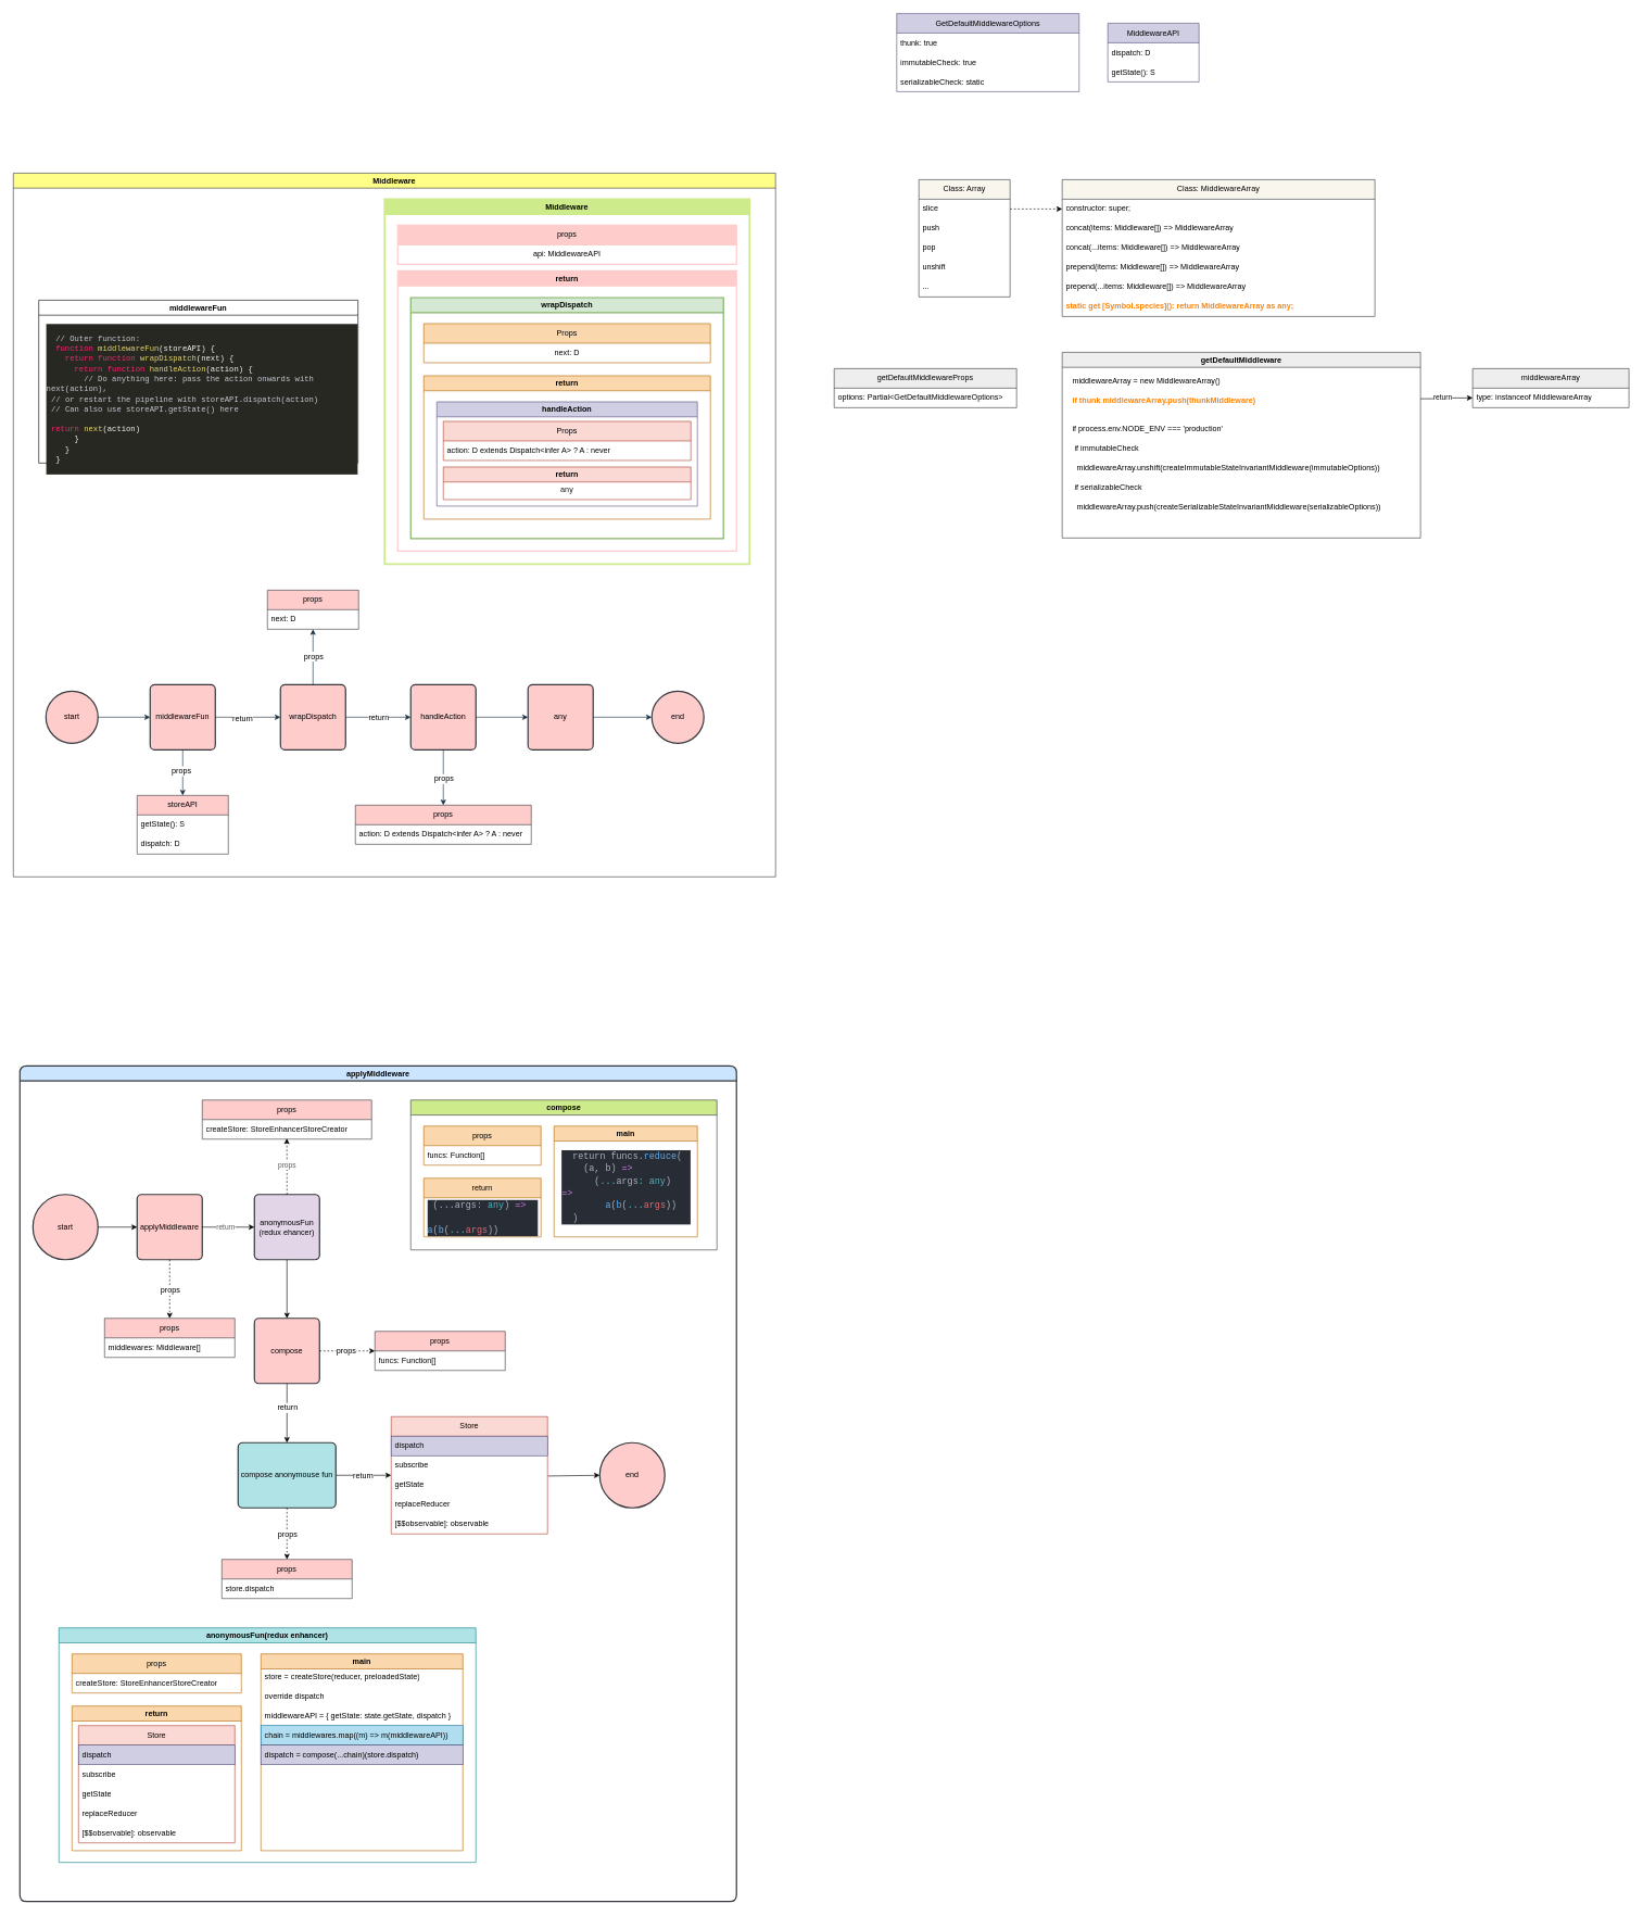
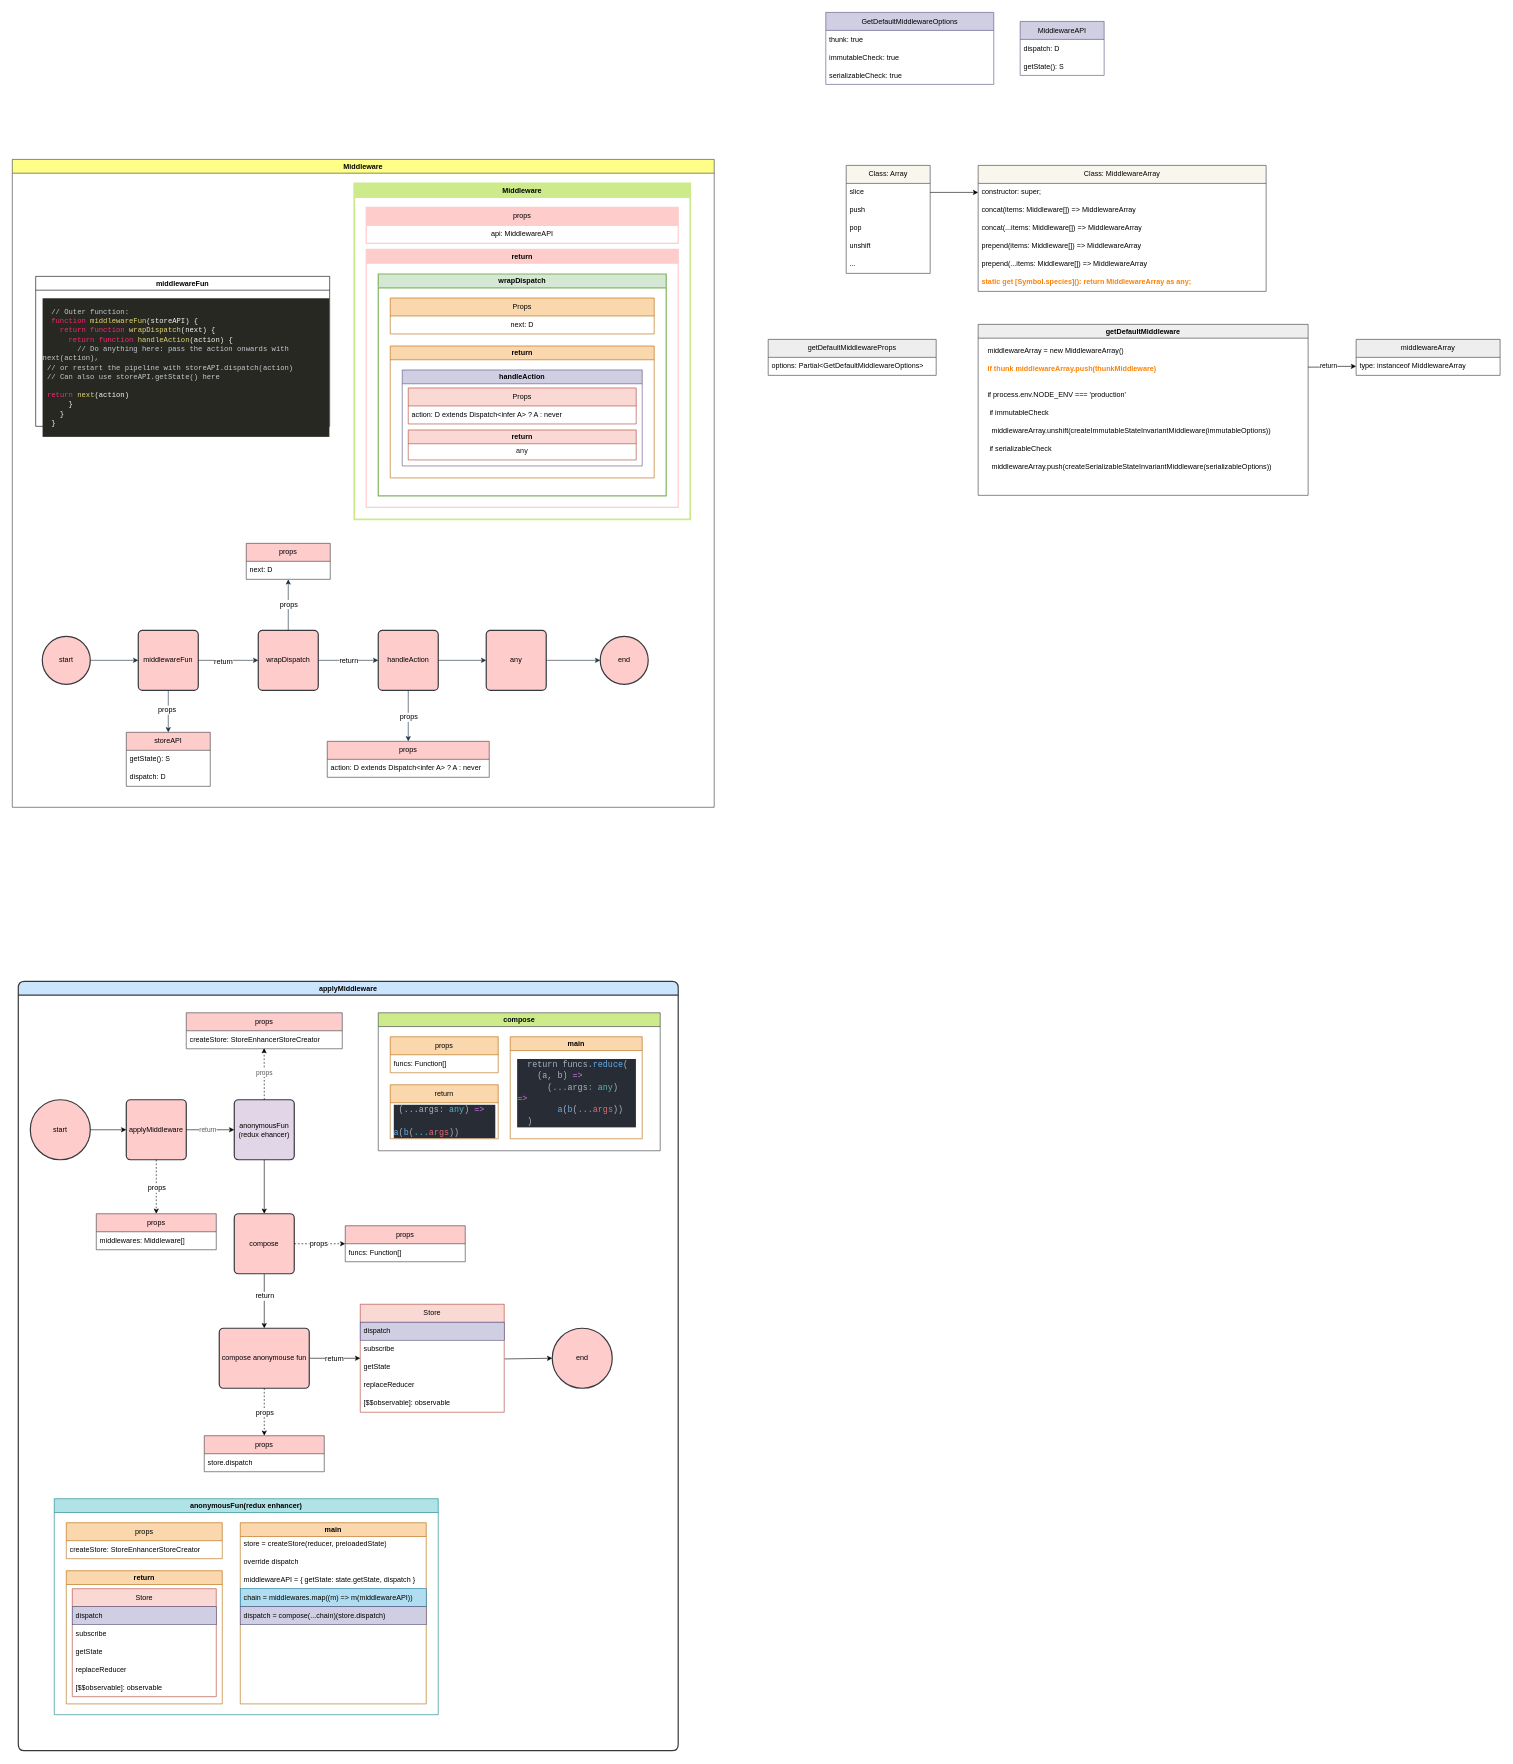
- <mxCell id="32" value="serializableCheck: static" style="text;strokeColor=none;fillColor=none;align=left;verticalAlign=middle;spacingLeft=4;spacingRight=4;overflow=hidden;points=[[0,0.5],[1,0.5]];portConstraint=eastwest;rotatable=0;whiteSpace=wrap;html=1;" vertex="1" parent="29"><mxGeometry y="90" width="280" height="30" as="geometry" /></mxCell>
+ <mxCell id="32" value="serializableCheck: true" style="text;strokeColor=none;fillColor=none;align=left;verticalAlign=middle;spacingLeft=4;spacingRight=4;overflow=hidden;points=[[0,0.5],[1,0.5]];portConstraint=eastwest;rotatable=0;whiteSpace=wrap;html=1;" vertex="1" parent="29"><mxGeometry y="90" width="280" height="30" as="geometry" /></mxCell>
- <mxCell id="15" style="edgeStyle=orthogonalEdgeStyle;rounded=0;orthogonalLoop=1;jettySize=auto;html=1;entryX=0;entryY=0.5;entryDx=0;entryDy=0;dashed=1;" edge="1" parent="1" source="10" target="3"><mxGeometry relative="1" as="geometry" /></mxCell>
+ <mxCell id="15" style="edgeStyle=orthogonalEdgeStyle;rounded=0;orthogonalLoop=1;jettySize=auto;html=1;entryX=0;entryY=0.5;entryDx=0;entryDy=0;" edge="1" parent="1" source="10" target="3"><mxGeometry relative="1" as="geometry" /></mxCell>
- <mxCell id="98" value="compose anonymouse fun" style="rounded=1;whiteSpace=wrap;html=1;absoluteArcSize=1;arcSize=14;strokeWidth=2;labelBackgroundColor=none;strokeColor=#36393d;fontFamily=Helvetica;fontSize=12;fontColor=default;startSize=23;fillColor=#b0e3e6;" vertex="1" parent="75"><mxGeometry x="335" y="578.36" width="150" height="100" as="geometry" /></mxCell>
+ <mxCell id="98" value="compose anonymouse fun" style="rounded=1;whiteSpace=wrap;html=1;absoluteArcSize=1;arcSize=14;strokeWidth=2;labelBackgroundColor=none;strokeColor=#36393d;fontFamily=Helvetica;fontSize=12;fontColor=default;startSize=23;fillColor=#ffcccc;" vertex="1" parent="75"><mxGeometry x="335" y="578.36" width="150" height="100" as="geometry" /></mxCell>
